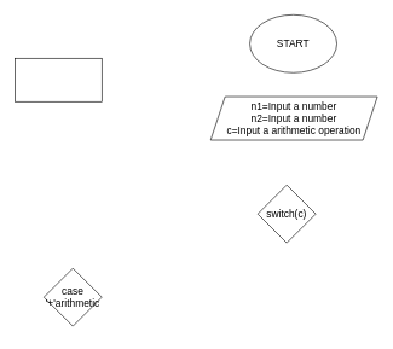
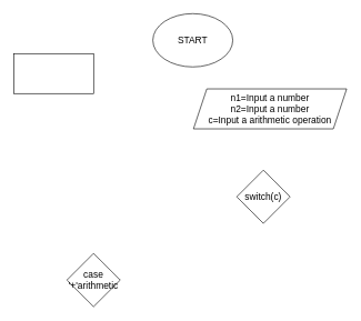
- <mxCell id="2" value="&lt;font style=&quot;font-size: 14px&quot;&gt;START&lt;/font&gt;" style="ellipse;whiteSpace=wrap;html=1;" vertex="1" parent="1"><mxGeometry x="344" y="20" width="120" height="80" as="geometry" /></mxCell>
+ <mxCell id="2" value="&lt;font style=&quot;font-size: 14px&quot;&gt;START&lt;/font&gt;" style="ellipse;whiteSpace=wrap;html=1;" vertex="1" parent="1"><mxGeometry x="229" y="20" width="120" height="80" as="geometry" /></mxCell>
- <mxCell id="6" value="case '+'arithmetic" style="rhombus;whiteSpace=wrap;html=1;fontSize=14;" vertex="1" parent="1"><mxGeometry x="60" y="370" width="80" height="80" as="geometry" /></mxCell>
+ <mxCell id="6" value="case '+'arithmetic" style="rhombus;whiteSpace=wrap;html=1;fontSize=14;" vertex="1" parent="1"><mxGeometry x="100" y="380" width="80" height="80" as="geometry" /></mxCell>
